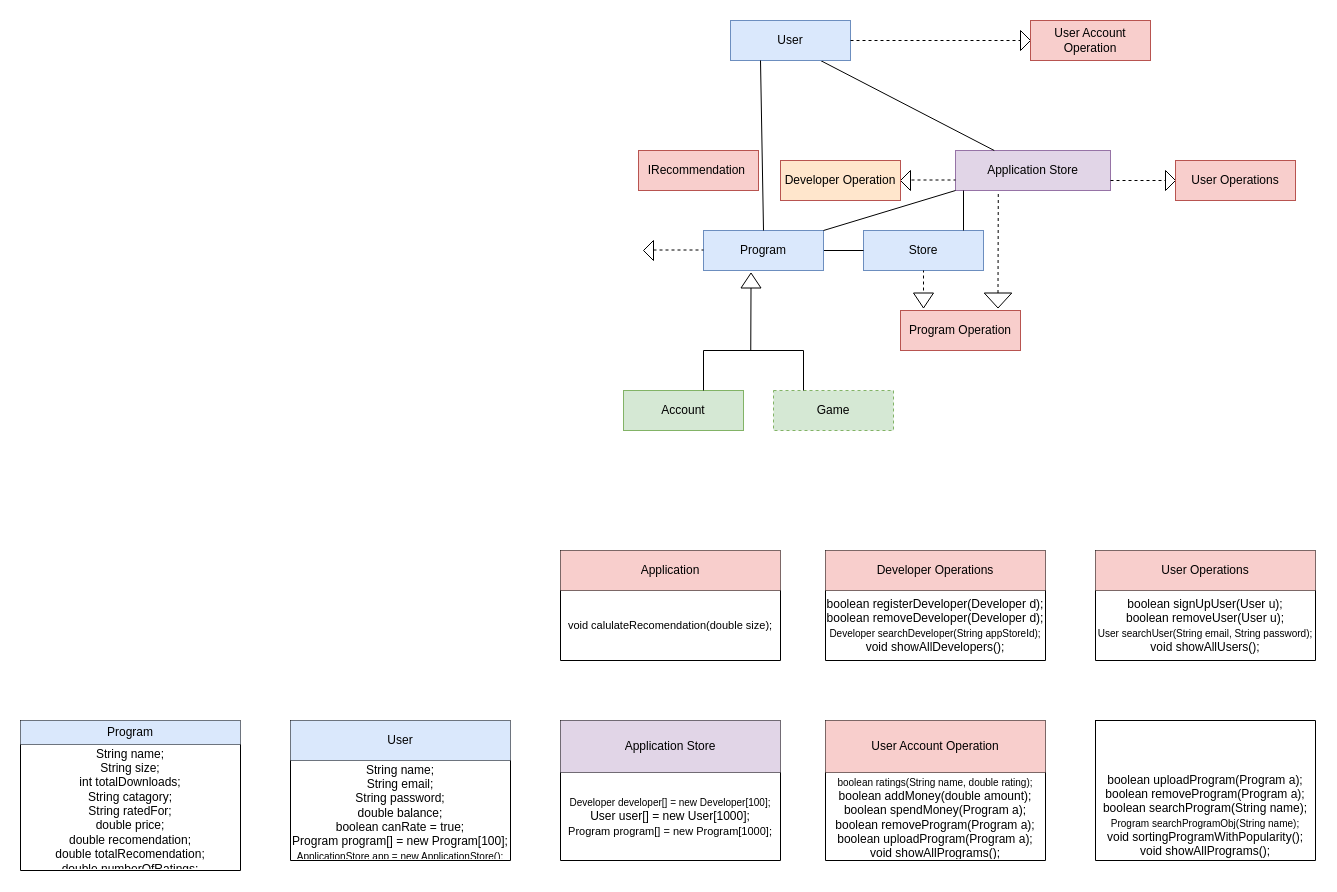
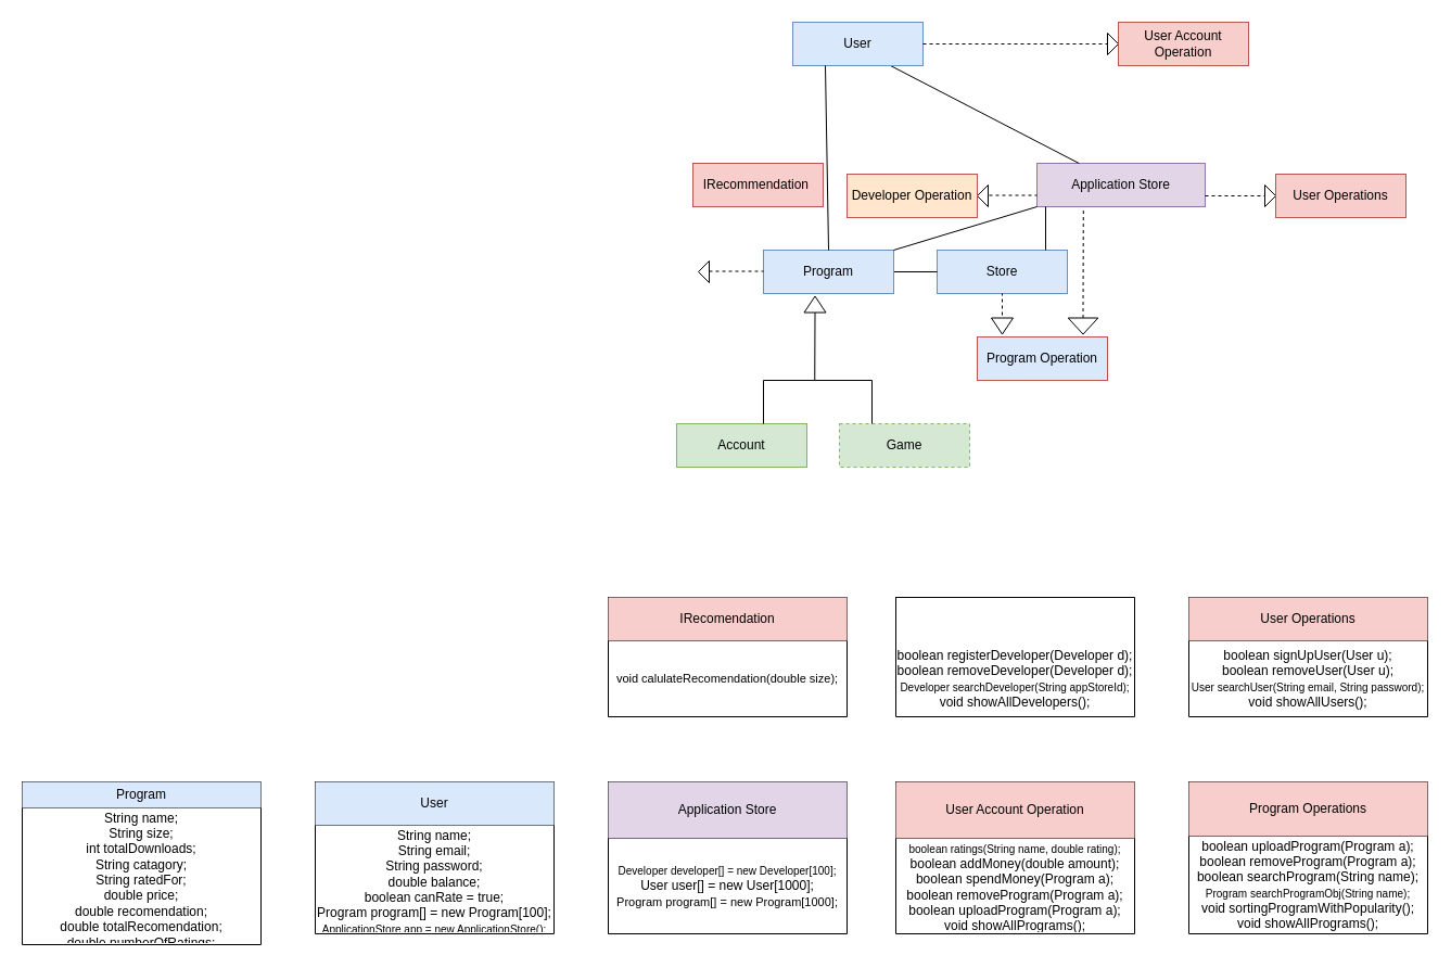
- <mxCell id="43" value="Program Operation" style="rounded=0;whiteSpace=wrap;html=1;fillColor=#f8cecc;strokeColor=#b85450;" parent="27" vertex="1"><mxGeometry x="377" y="290" width="120" height="40" as="geometry" /></mxCell>
+ <mxCell id="43" value="Program Operation" style="rounded=0;whiteSpace=wrap;html=1;fillColor=#dae8fc;strokeColor=#b85450;" parent="27" vertex="1"><mxGeometry x="377" y="290" width="120" height="40" as="geometry" /></mxCell>
- <mxCell id="19" value="&lt;font color=&quot;#000000&quot;&gt;&lt;span&gt;Application&lt;/span&gt;&lt;/font&gt;" style="shape=partialRectangle;html=1;whiteSpace=wrap;connectable=0;overflow=hidden;fillColor=#f8cecc;top=0;left=0;bottom=0;right=0;strokeColor=#b85450;" parent="18" vertex="1"><mxGeometry width="220" height="40" as="geometry" /></mxCell>
+ <mxCell id="19" value="&lt;font color=&quot;#000000&quot;&gt;&lt;span&gt;IRecomendation&lt;/span&gt;&lt;/font&gt;" style="shape=partialRectangle;html=1;whiteSpace=wrap;connectable=0;overflow=hidden;fillColor=#f8cecc;top=0;left=0;bottom=0;right=0;strokeColor=#b85450;" parent="18" vertex="1"><mxGeometry width="220" height="40" as="geometry" /></mxCell>
- <mxCell id="9" value="&lt;font color=&quot;#000000&quot;&gt;Developer Operations&lt;/font&gt;" style="shape=partialRectangle;html=1;whiteSpace=wrap;connectable=0;overflow=hidden;fillColor=#f8cecc;top=0;left=0;bottom=0;right=0;strokeColor=#b85450;" parent="8" vertex="1"><mxGeometry width="220" height="40" as="geometry" /></mxCell>
+ <mxCell id="14" value="&lt;font color=&quot;#000000&quot;&gt;Program&amp;nbsp;Operations&lt;/font&gt;" style="shape=partialRectangle;html=1;whiteSpace=wrap;connectable=0;overflow=hidden;fillColor=#f8cecc;top=0;left=0;bottom=0;right=0;strokeColor=#b85450;" parent="13" vertex="1"><mxGeometry width="220" height="50" as="geometry" /></mxCell>
